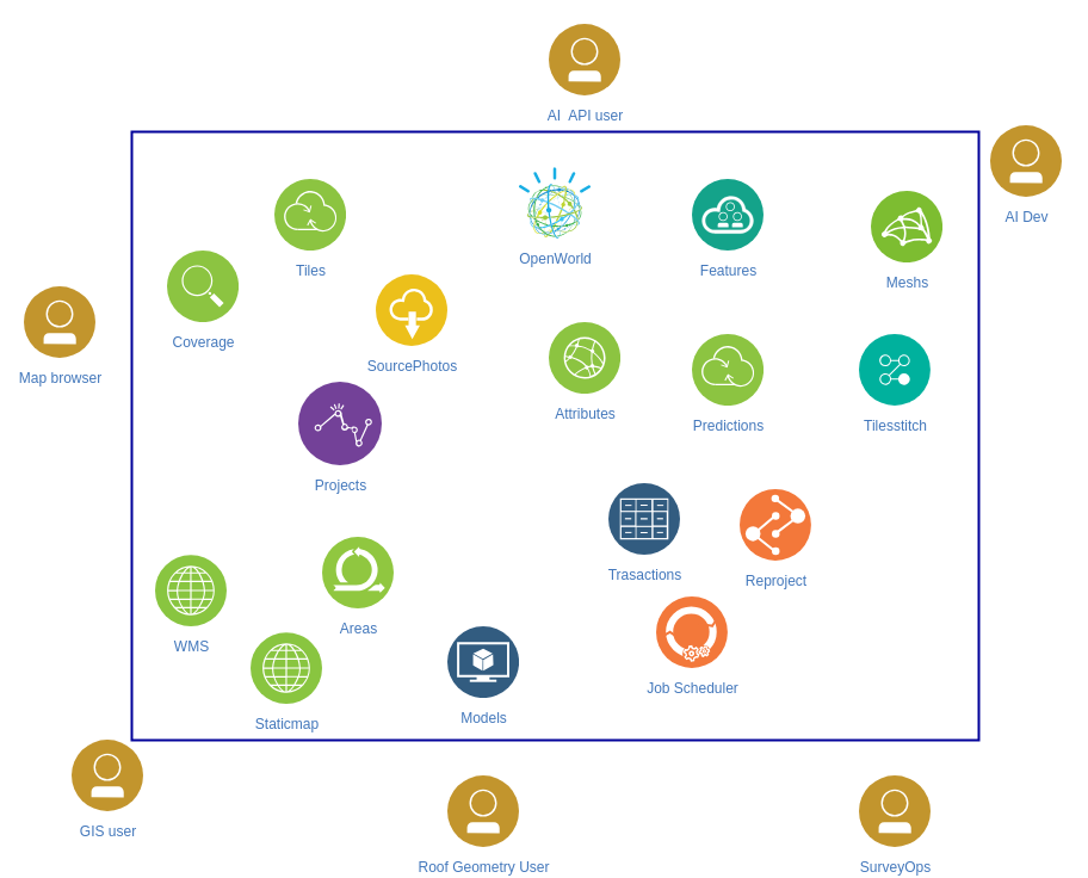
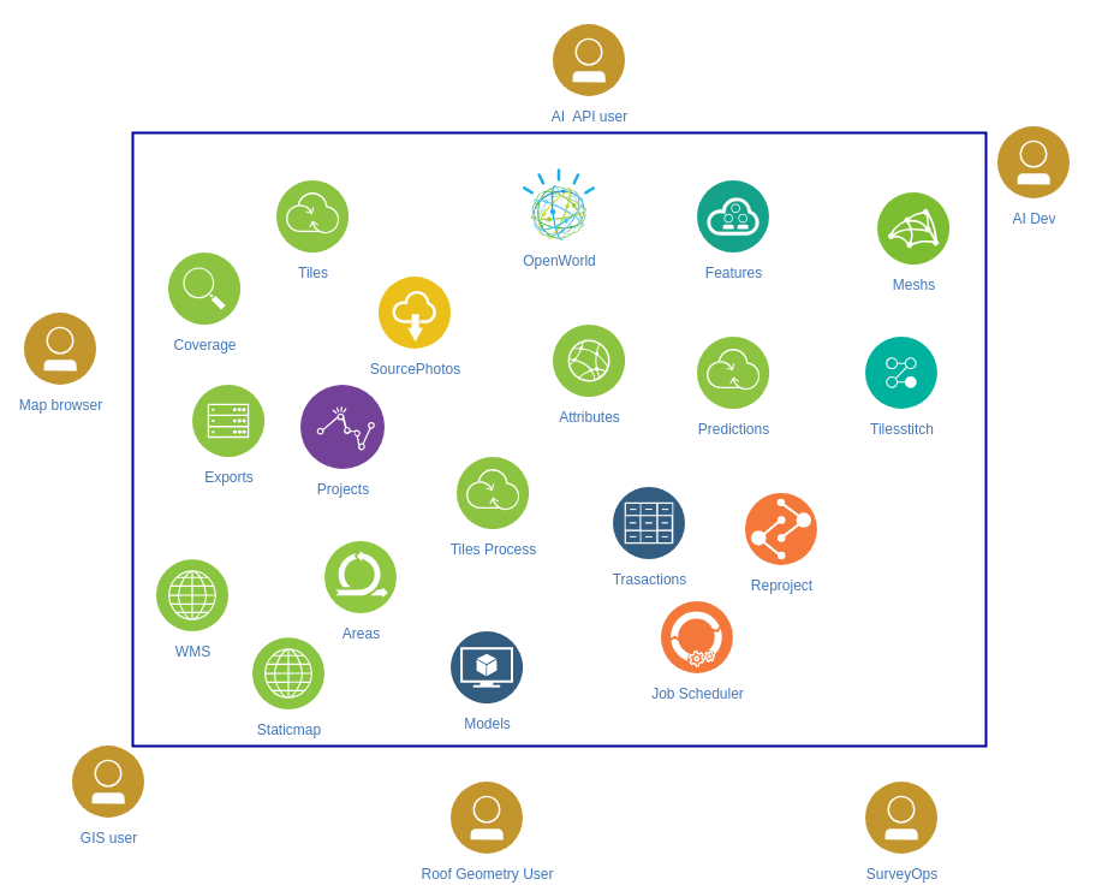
- <mxCell id="3" value="Map browser" style="aspect=fixed;perimeter=ellipsePerimeter;html=1;align=center;shadow=0;dashed=0;image;image=img/lib/ibm/users/user.svg;strokeColor=#FF0000;fillColor=#FFFF66;gradientColor=none;fontColor=#4277BB;labelBackgroundColor=#ffffff;fontSize=12;spacingTop=3;" vertex="1" parent="1"><mxGeometry x="20" y="240" width="60" height="60" as="geometry" /></mxCell>
+ <mxCell id="3" value="Map browser" style="aspect=fixed;perimeter=ellipsePerimeter;html=1;align=center;shadow=0;dashed=0;image;image=img/lib/ibm/users/user.svg;strokeColor=#FF0000;fillColor=#FFFF66;gradientColor=none;fontColor=#4277BB;labelBackgroundColor=#ffffff;fontSize=12;spacingTop=3;" vertex="1" parent="1"><mxGeometry x="20" y="260" width="60" height="60" as="geometry" /></mxCell>
+ <mxCell id="22" value="Exports" style="aspect=fixed;perimeter=ellipsePerimeter;html=1;align=center;shadow=0;dashed=0;fontColor=#4277BB;labelBackgroundColor=#ffffff;fontSize=12;spacingTop=3;image;image=img/lib/ibm/infrastructure/mobile_backend.svg;" vertex="1" parent="1"><mxGeometry x="160" y="320" width="60" height="60" as="geometry" /></mxCell>
+ <mxCell id="26" value="Tiles Process" style="aspect=fixed;perimeter=ellipsePerimeter;html=1;align=center;shadow=0;dashed=0;fontColor=#4277BB;labelBackgroundColor=#ffffff;fontSize=12;spacingTop=3;image;image=img/lib/ibm/infrastructure/transformation_connectivity.svg;" vertex="1" parent="1"><mxGeometry x="380" y="380" width="60" height="60" as="geometry" /></mxCell>
